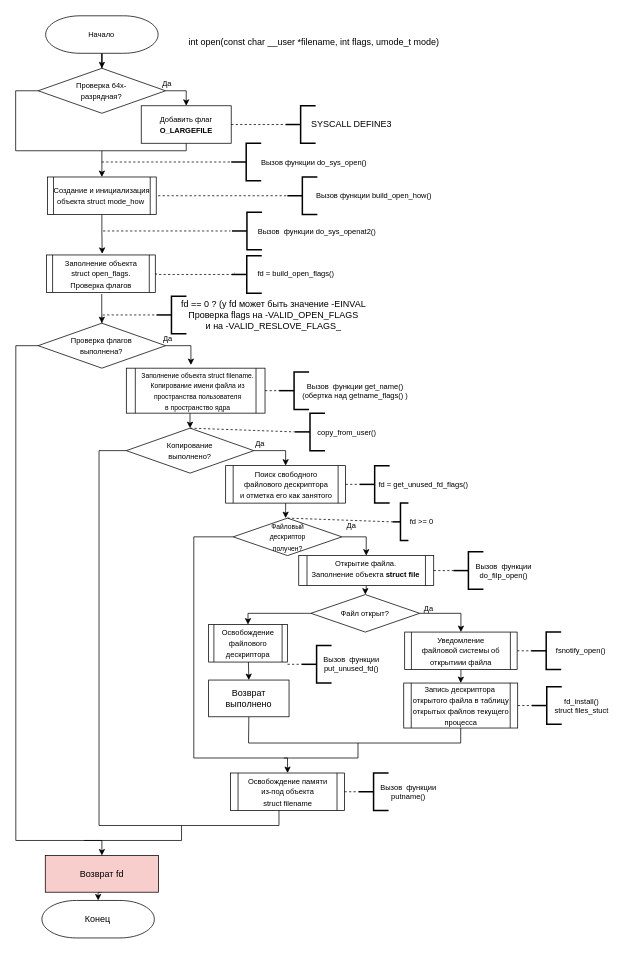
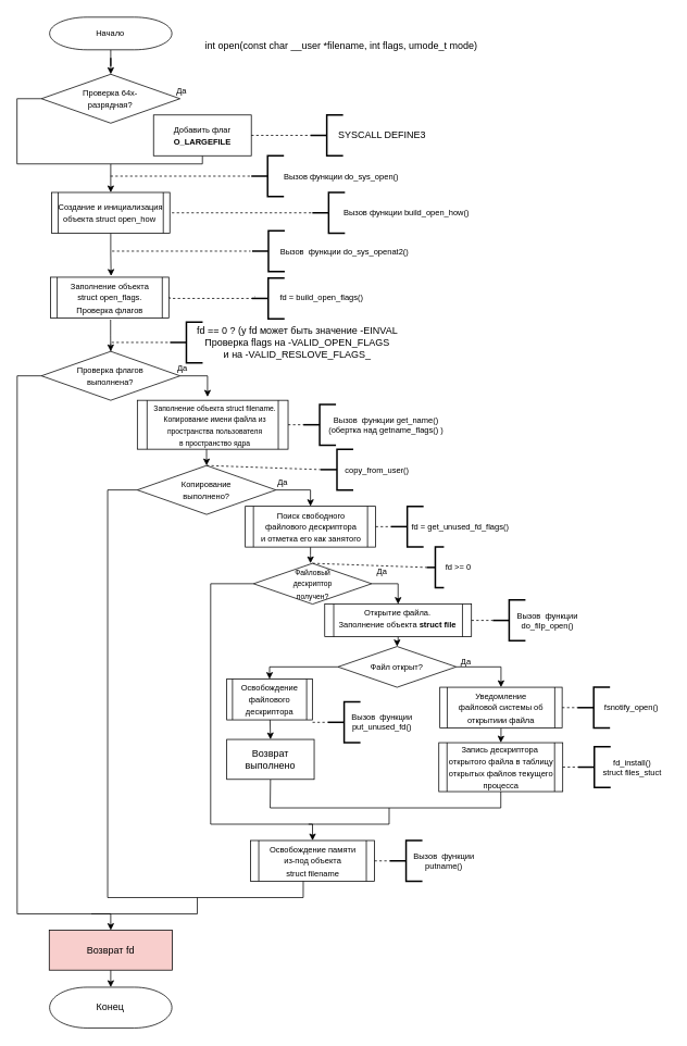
- <mxCell id="3" value="&lt;font style=&quot;font-size: 10px&quot;&gt;Начало&lt;/font&gt;" style="strokeWidth=1;html=1;shape=mxgraph.flowchart.terminator;whiteSpace=wrap;" parent="1" vertex="1"><mxGeometry x="60.39" y="20" width="150" height="50" as="geometry" /></mxCell>
+ <mxCell id="3" value="&lt;font style=&quot;font-size: 10px&quot;&gt;Начало&lt;/font&gt;" style="strokeWidth=1;html=1;shape=mxgraph.flowchart.terminator;whiteSpace=wrap;" parent="1" vertex="1"><mxGeometry x="60.39" y="20" width="150" height="40" as="geometry" /></mxCell>
- <mxCell id="4" value="" style="edgeStyle=elbowEdgeStyle;rounded=0;orthogonalLoop=1;jettySize=auto;html=1;elbow=vertical;exitX=1;exitY=0.5;exitDx=0;exitDy=0;exitPerimeter=0;entryX=0.5;entryY=0;entryDx=0;entryDy=0;" parent="1" source="5" target="7" edge="1"><mxGeometry relative="1" as="geometry"><mxPoint x="231.64" y="140" as="targetPoint" /><Array as="points"><mxPoint x="231.64" y="120" /></Array></mxGeometry></mxCell>
- <mxCell id="11" value="&lt;font style=&quot;font-size: 10px;&quot;&gt;Создание и инициализация &lt;br&gt;объекта struct mode_how&amp;nbsp;&lt;/font&gt;" style="text;html=1;align=center;verticalAlign=middle;resizable=0;points=[];autosize=1;strokeColor=none;fillColor=none;" parent="1" vertex="1"><mxGeometry x="60.39" y="240" width="150" height="40" as="geometry" /></mxCell>
+ <mxCell id="11" value="&lt;font style=&quot;font-size: 10px;&quot;&gt;Создание и инициализация &lt;br&gt;объекта struct open_how&amp;nbsp;&lt;/font&gt;" style="text;html=1;align=center;verticalAlign=middle;resizable=0;points=[];autosize=1;strokeColor=none;fillColor=none;" parent="1" vertex="1"><mxGeometry x="60.39" y="240" width="150" height="40" as="geometry" /></mxCell>
- <mxCell id="64" value="&lt;font style=&quot;font-size: 12px;&quot;&gt;Конец&lt;/font&gt;" style="strokeWidth=1;html=1;shape=mxgraph.flowchart.terminator;whiteSpace=wrap;" parent="1" vertex="1"><mxGeometry x="55.39" y="1200" width="150" height="50" as="geometry" /></mxCell>
+ <mxCell id="64" value="&lt;font style=&quot;font-size: 12px;&quot;&gt;Конец&lt;/font&gt;" style="strokeWidth=1;html=1;shape=mxgraph.flowchart.terminator;whiteSpace=wrap;" parent="1" vertex="1"><mxGeometry x="60.39" y="1210" width="150" height="50" as="geometry" /></mxCell>
